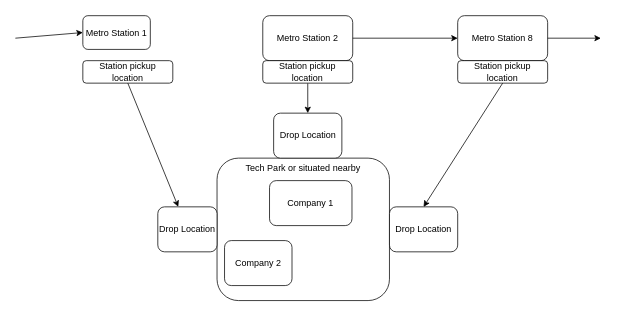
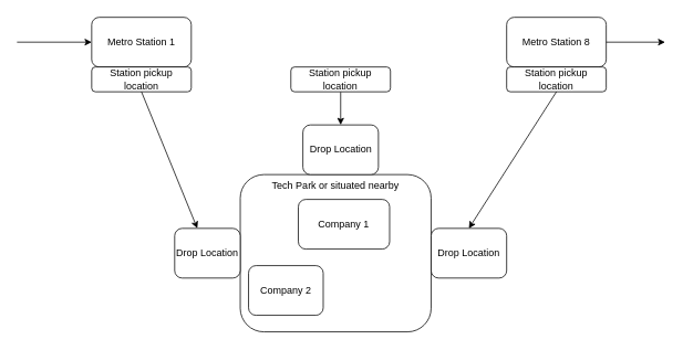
- <mxCell id="10" value="&lt;span&gt;Metro Station 1&lt;/span&gt;" style="rounded=1;whiteSpace=wrap;html=1;" vertex="1" parent="1"><mxGeometry x="110" y="20" width="90" height="45" as="geometry" /></mxCell>
+ <mxCell id="10" value="&lt;span&gt;Metro Station 1&lt;/span&gt;" style="rounded=1;whiteSpace=wrap;html=1;" vertex="1" parent="1"><mxGeometry x="110" y="20" width="120" height="60" as="geometry" /></mxCell>
- <mxCell id="5" value="&lt;span&gt;Metro Station 2&lt;/span&gt;" style="rounded=1;whiteSpace=wrap;html=1;" vertex="1" parent="1"><mxGeometry x="350" y="20" width="120" height="60" as="geometry" /></mxCell>
- <mxCell id="12" value="" style="endArrow=classic;html=1;rounded=0;exitX=1;exitY=0.5;exitDx=0;exitDy=0;entryX=0;entryY=0.5;entryDx=0;entryDy=0;" edge="1" parent="1" source="5" target="8"><mxGeometry width="50" height="50" relative="1" as="geometry"><mxPoint x="240" y="60" as="sourcePoint" /><mxPoint x="360" y="60" as="targetPoint" /></mxGeometry></mxCell>
